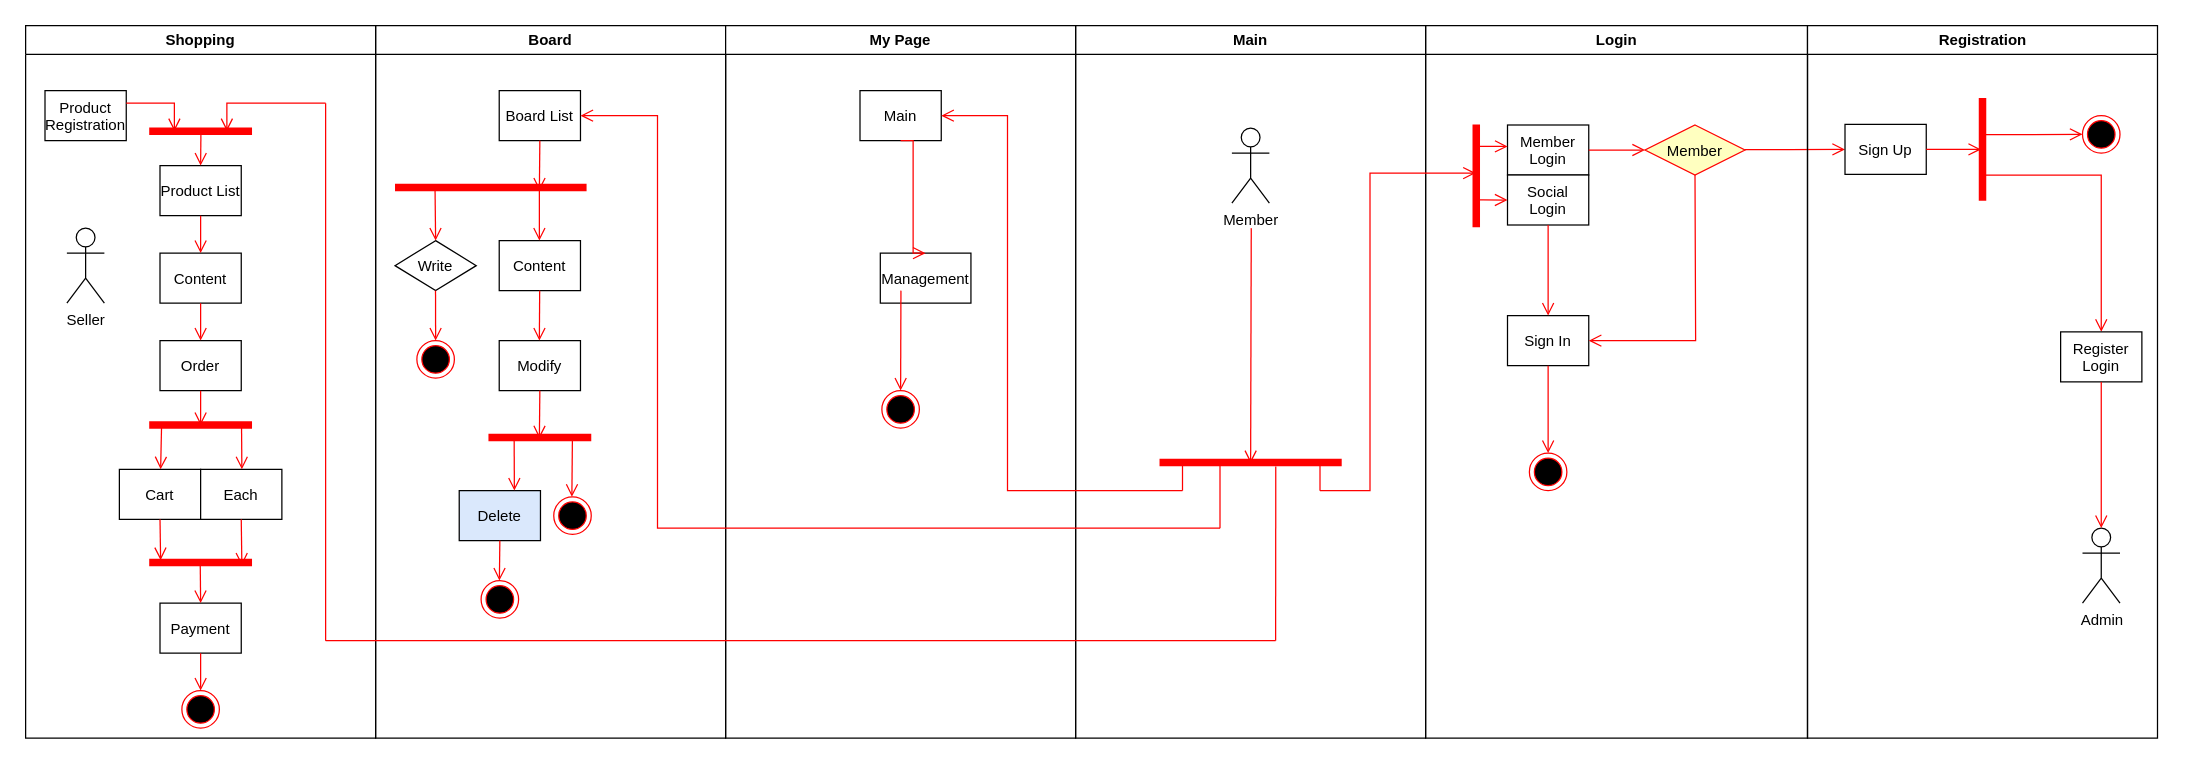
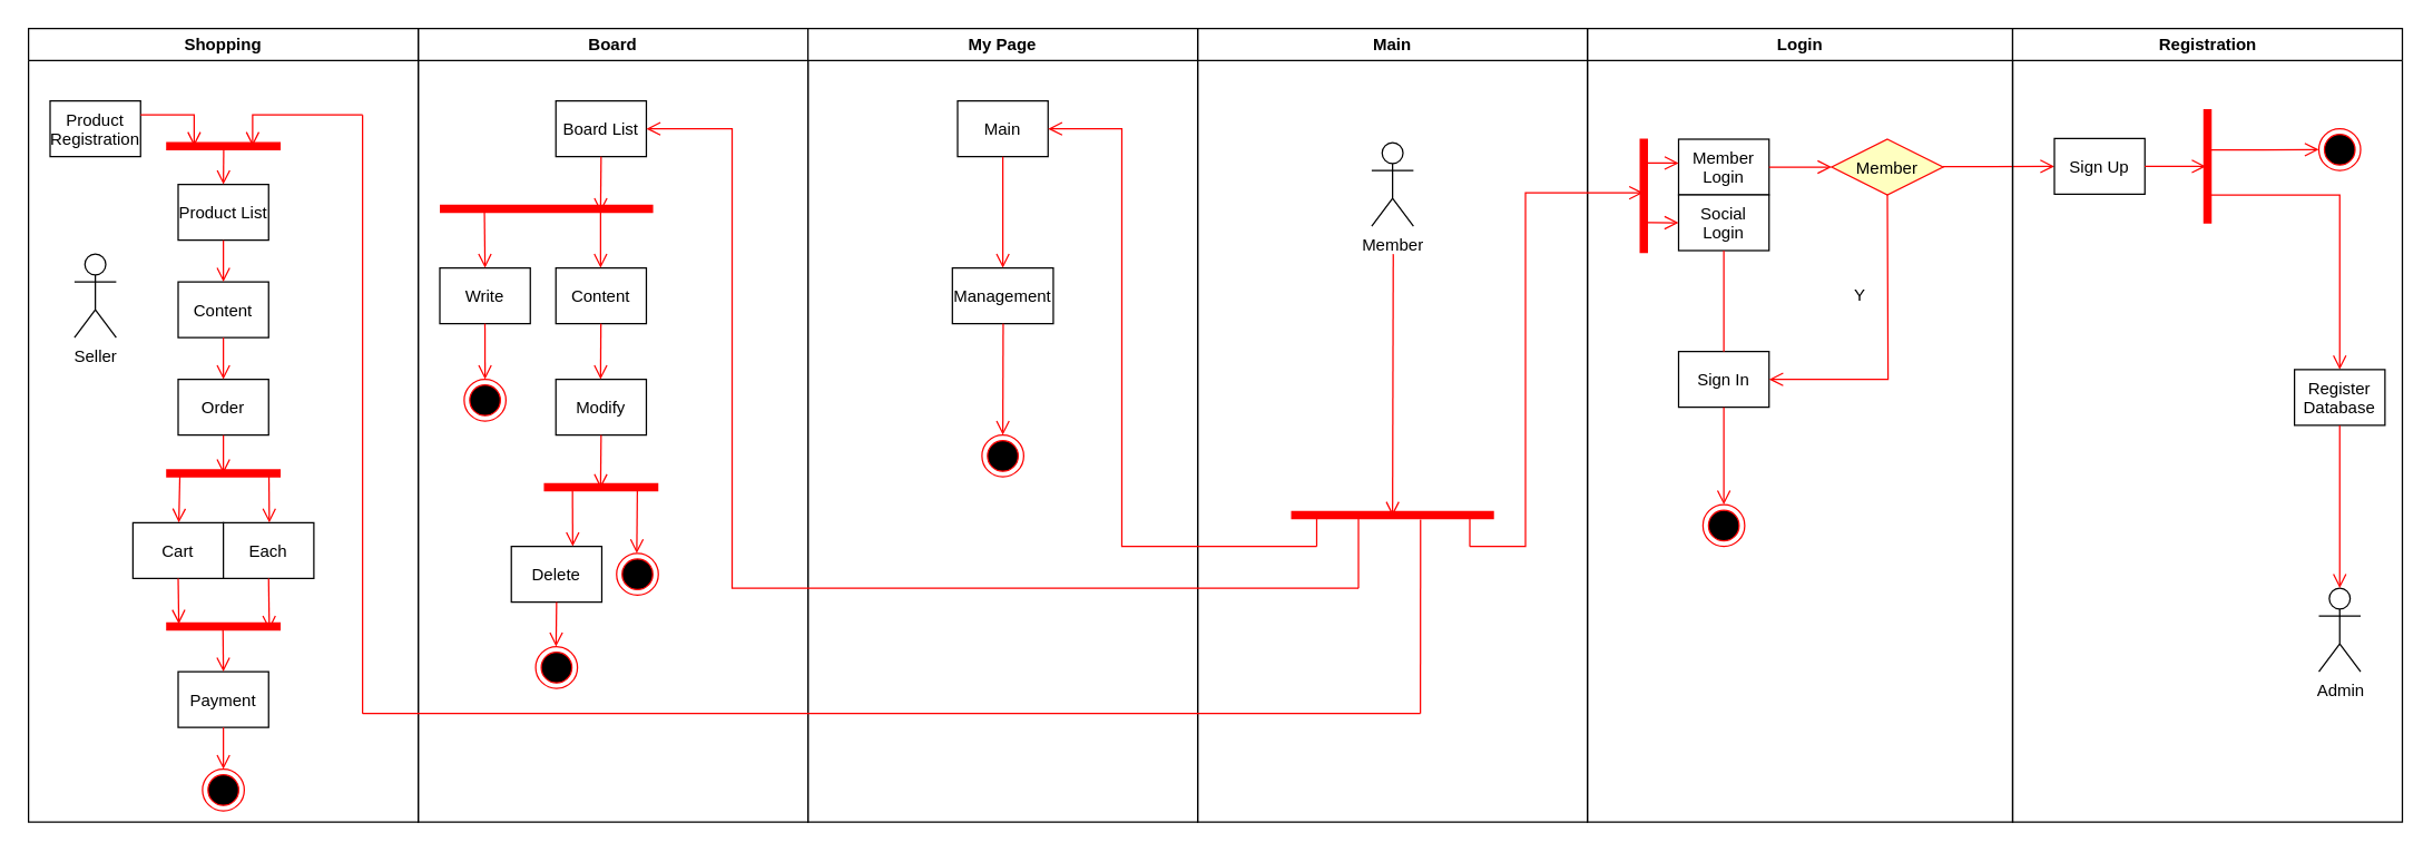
- <mxCell id="35" value="Write" style="rhombus;" parent="32" vertex="1"><mxGeometry x="15.5" y="172" width="65" height="40" as="geometry" /></mxCell>
+ <mxCell id="35" value="Write" style="" parent="32" vertex="1"><mxGeometry x="15.5" y="172" width="65" height="40" as="geometry" /></mxCell>
+ <mxCell id="16" value="Y" style="text;html=1;strokeColor=none;fillColor=none;align=center;verticalAlign=middle;whiteSpace=wrap;rounded=0;" parent="2" vertex="1"><mxGeometry x="175.5" y="182" width="40" height="20" as="geometry" /></mxCell>
- <mxCell id="79" value="Management" style="" parent="77" vertex="1"><mxGeometry x="123.75" y="182" width="72.5" height="40" as="geometry" /></mxCell>
+ <mxCell id="79" value="Management" style="" parent="77" vertex="1"><mxGeometry x="103.75" y="172" width="72.5" height="40" as="geometry" /></mxCell>
- <mxCell id="14" value="" style="edgeStyle=elbowEdgeStyle;elbow=horizontal;verticalAlign=bottom;endArrow=open;endSize=8;strokeColor=#FF0000;endFill=1;rounded=0;entryX=0.5;entryY=0;entryDx=0;entryDy=0;exitX=0.5;exitY=1;exitDx=0;exitDy=0;" parent="2" source="6" target="11" edge="1"><mxGeometry x="-238" y="-432" as="geometry"><mxPoint x="185.5" y="109.5" as="targetPoint" /><mxPoint x="140.5" y="109.5" as="sourcePoint" /><Array as="points"><mxPoint x="98" y="212" /></Array></mxGeometry></mxCell>
+ <mxCell id="14" value="" style="edgeStyle=elbowEdgeStyle;elbow=horizontal;verticalAlign=bottom;endArrow=none;endSize=8;strokeColor=#FF0000;endFill=1;rounded=0;entryX=0.5;entryY=0;entryDx=0;entryDy=0;exitX=0.5;exitY=1;exitDx=0;exitDy=0;" parent="2" source="6" target="11" edge="1"><mxGeometry x="-238" y="-432" as="geometry"><mxPoint x="185.5" y="109.5" as="targetPoint" /><mxPoint x="140.5" y="109.5" as="sourcePoint" /><Array as="points"><mxPoint x="98" y="212" /></Array></mxGeometry></mxCell>
- <mxCell id="25" value="Register&#10;Login" style="" parent="17" vertex="1"><mxGeometry x="202.5" y="245" width="65" height="40" as="geometry" /></mxCell>
+ <mxCell id="25" value="Register&#10;Database" style="" parent="17" vertex="1"><mxGeometry x="202.5" y="245" width="65" height="40" as="geometry" /></mxCell>
- <mxCell id="43" value="Delete" style="fillColor=#dae8fc;" parent="32" vertex="1"><mxGeometry x="66.88" y="372" width="65" height="40" as="geometry" /></mxCell>
+ <mxCell id="43" value="Delete" style="" parent="32" vertex="1"><mxGeometry x="66.88" y="372" width="65" height="40" as="geometry" /></mxCell>
